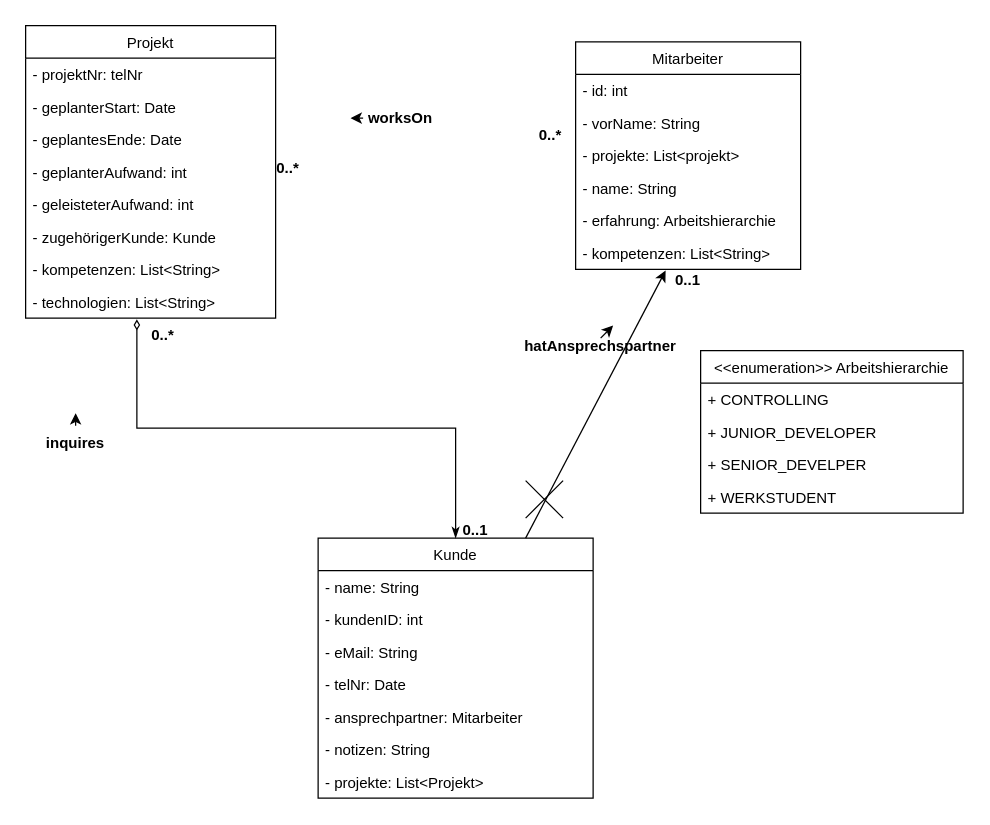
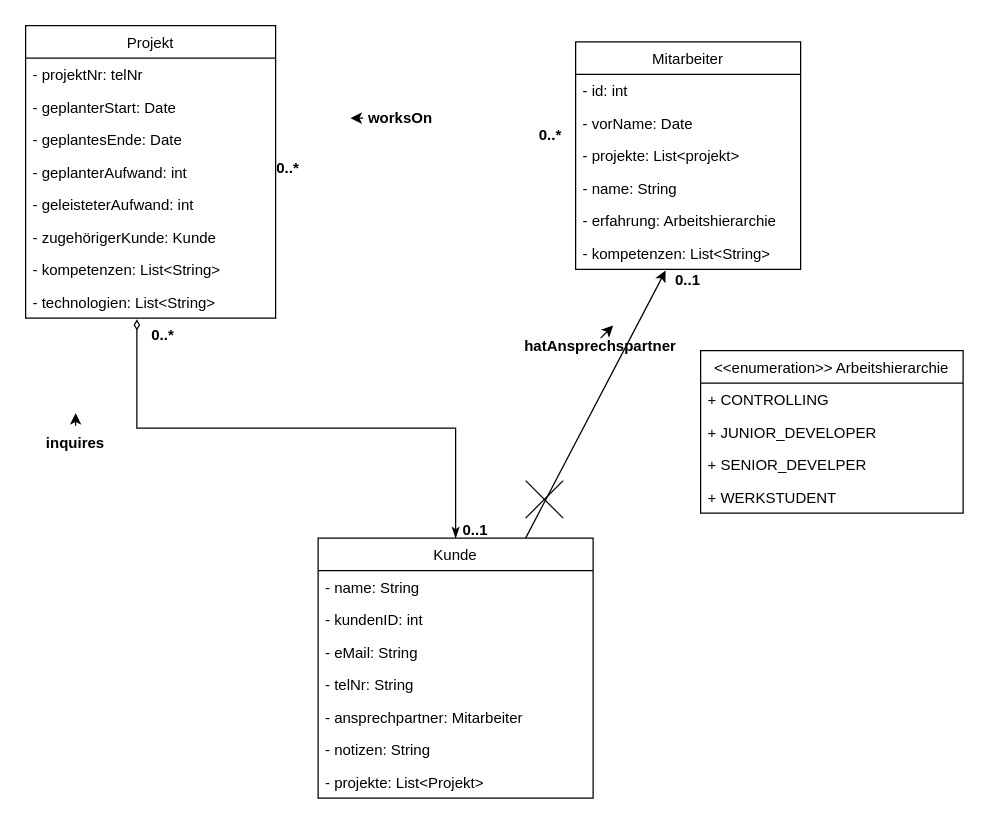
- <mxCell id="4" value="- vorName: String" style="text;strokeColor=none;fillColor=none;align=left;verticalAlign=top;spacingLeft=4;spacingRight=4;overflow=hidden;rotatable=0;points=[[0,0.5],[1,0.5]];portConstraint=eastwest;" parent="2" vertex="1"><mxGeometry y="52" width="180" height="26" as="geometry" /></mxCell>
+ <mxCell id="4" value="- vorName: Date" style="text;strokeColor=none;fillColor=none;align=left;verticalAlign=top;spacingLeft=4;spacingRight=4;overflow=hidden;rotatable=0;points=[[0,0.5],[1,0.5]];portConstraint=eastwest;" parent="2" vertex="1"><mxGeometry y="52" width="180" height="26" as="geometry" /></mxCell>
- <mxCell id="23" value="- telNr: Date" style="text;strokeColor=none;fillColor=none;align=left;verticalAlign=top;spacingLeft=4;spacingRight=4;overflow=hidden;rotatable=0;points=[[0,0.5],[1,0.5]];portConstraint=eastwest;" parent="19" vertex="1"><mxGeometry y="104" width="220" height="26" as="geometry" /></mxCell>
+ <mxCell id="23" value="- telNr: String" style="text;strokeColor=none;fillColor=none;align=left;verticalAlign=top;spacingLeft=4;spacingRight=4;overflow=hidden;rotatable=0;points=[[0,0.5],[1,0.5]];portConstraint=eastwest;" parent="19" vertex="1"><mxGeometry y="104" width="220" height="26" as="geometry" /></mxCell>
